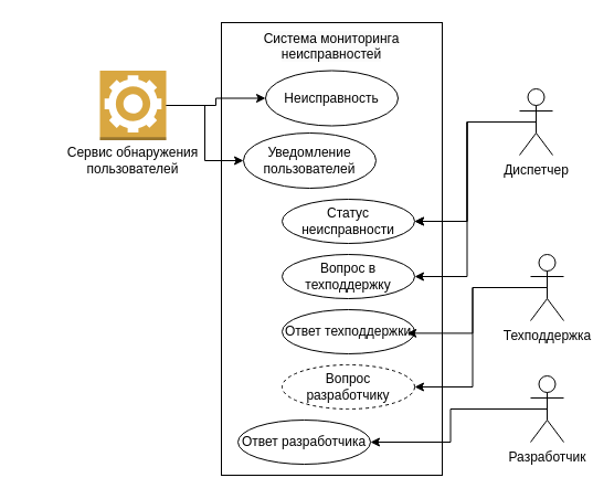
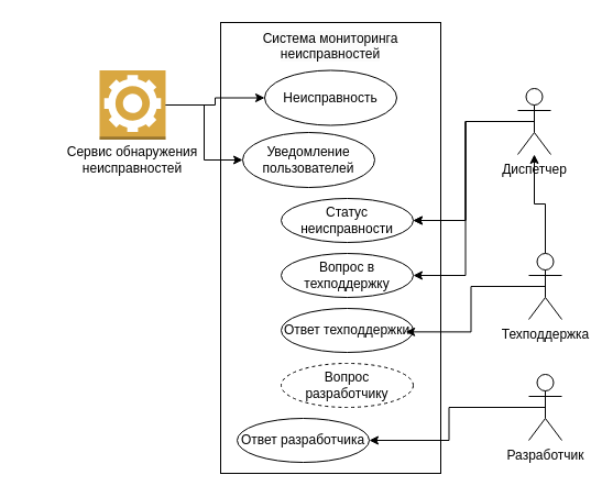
- <mxCell id="23" value="&lt;br&gt;Сервис обнаружения пользователей&lt;div&gt;&lt;br&gt;&lt;/div&gt;" style="text;html=1;align=center;verticalAlign=middle;whiteSpace=wrap;rounded=0;" vertex="1" parent="1"><mxGeometry x="20" y="130" width="200" height="30" as="geometry" /></mxCell>
+ <mxCell id="23" value="&lt;br&gt;Сервис обнаружения неисправностей&lt;div&gt;&lt;br&gt;&lt;/div&gt;" style="text;html=1;align=center;verticalAlign=middle;whiteSpace=wrap;rounded=0;" vertex="1" parent="1"><mxGeometry x="20" y="130" width="200" height="30" as="geometry" /></mxCell>
- <mxCell id="8" style="edgeStyle=orthogonalEdgeStyle;rounded=0;orthogonalLoop=1;jettySize=auto;html=1;entryX=1;entryY=0.5;entryDx=0;entryDy=0;" edge="1" parent="1" source="9" target="18"><mxGeometry relative="1" as="geometry" /></mxCell>
+ <mxCell id="8" style="edgeStyle=orthogonalEdgeStyle;rounded=0;orthogonalLoop=1;jettySize=auto;html=1;" edge="1" parent="1" source="9" target="7"><mxGeometry relative="1" as="geometry" /></mxCell>
